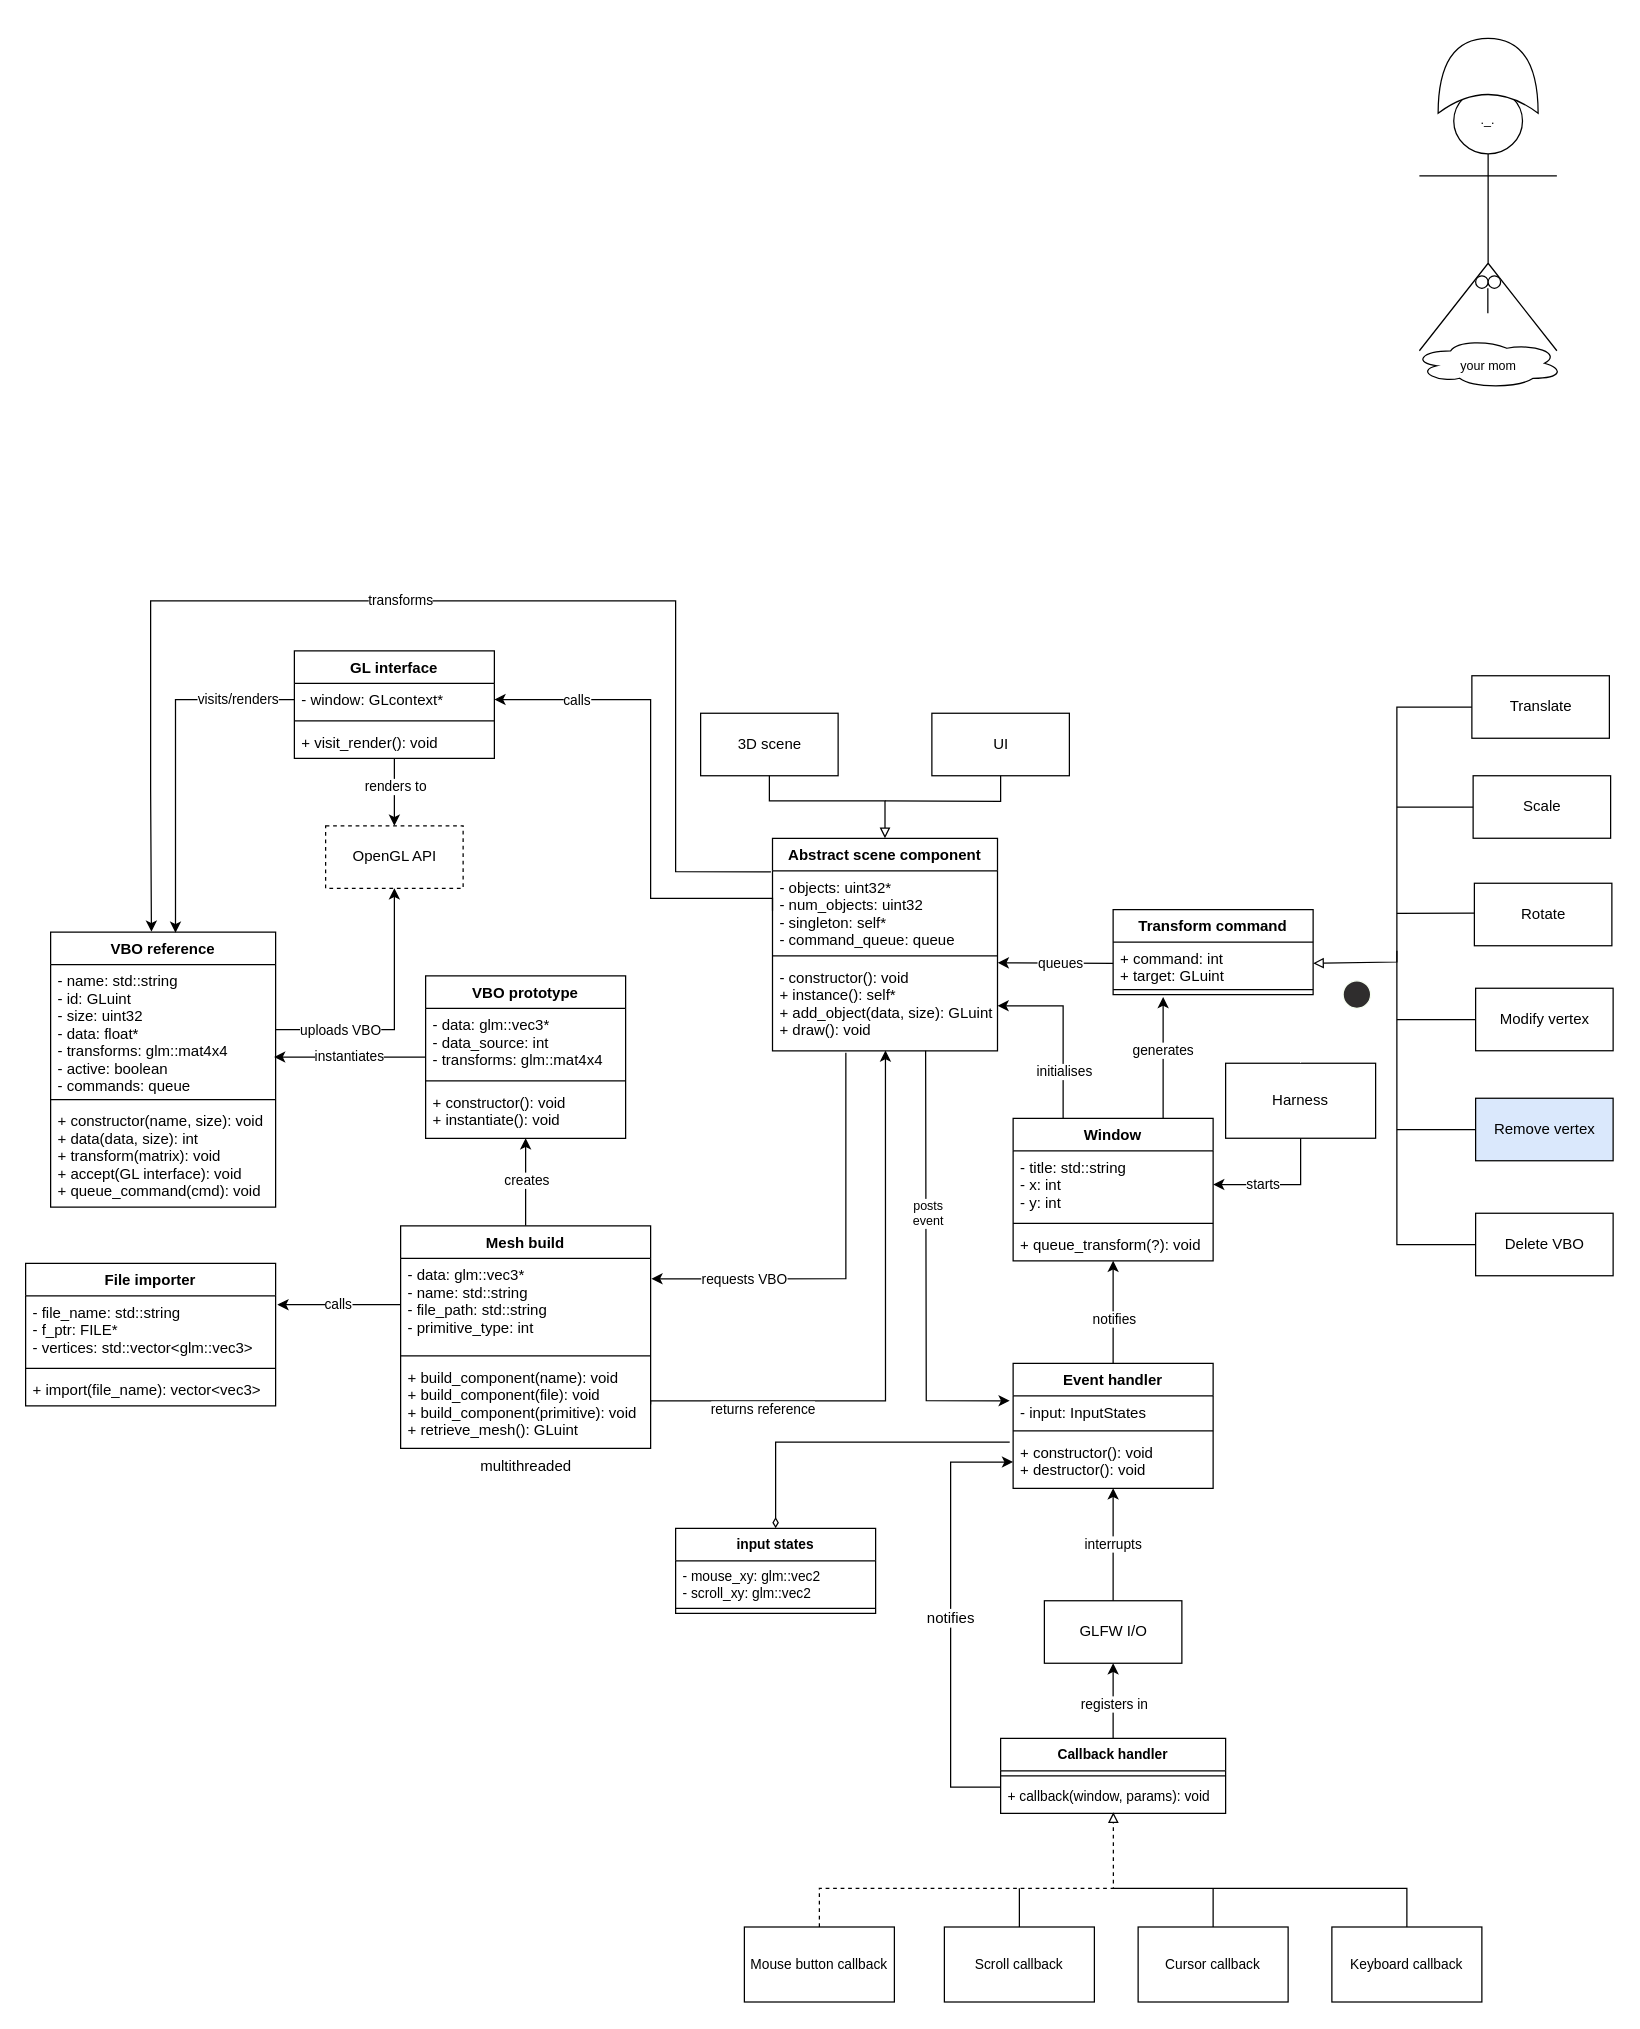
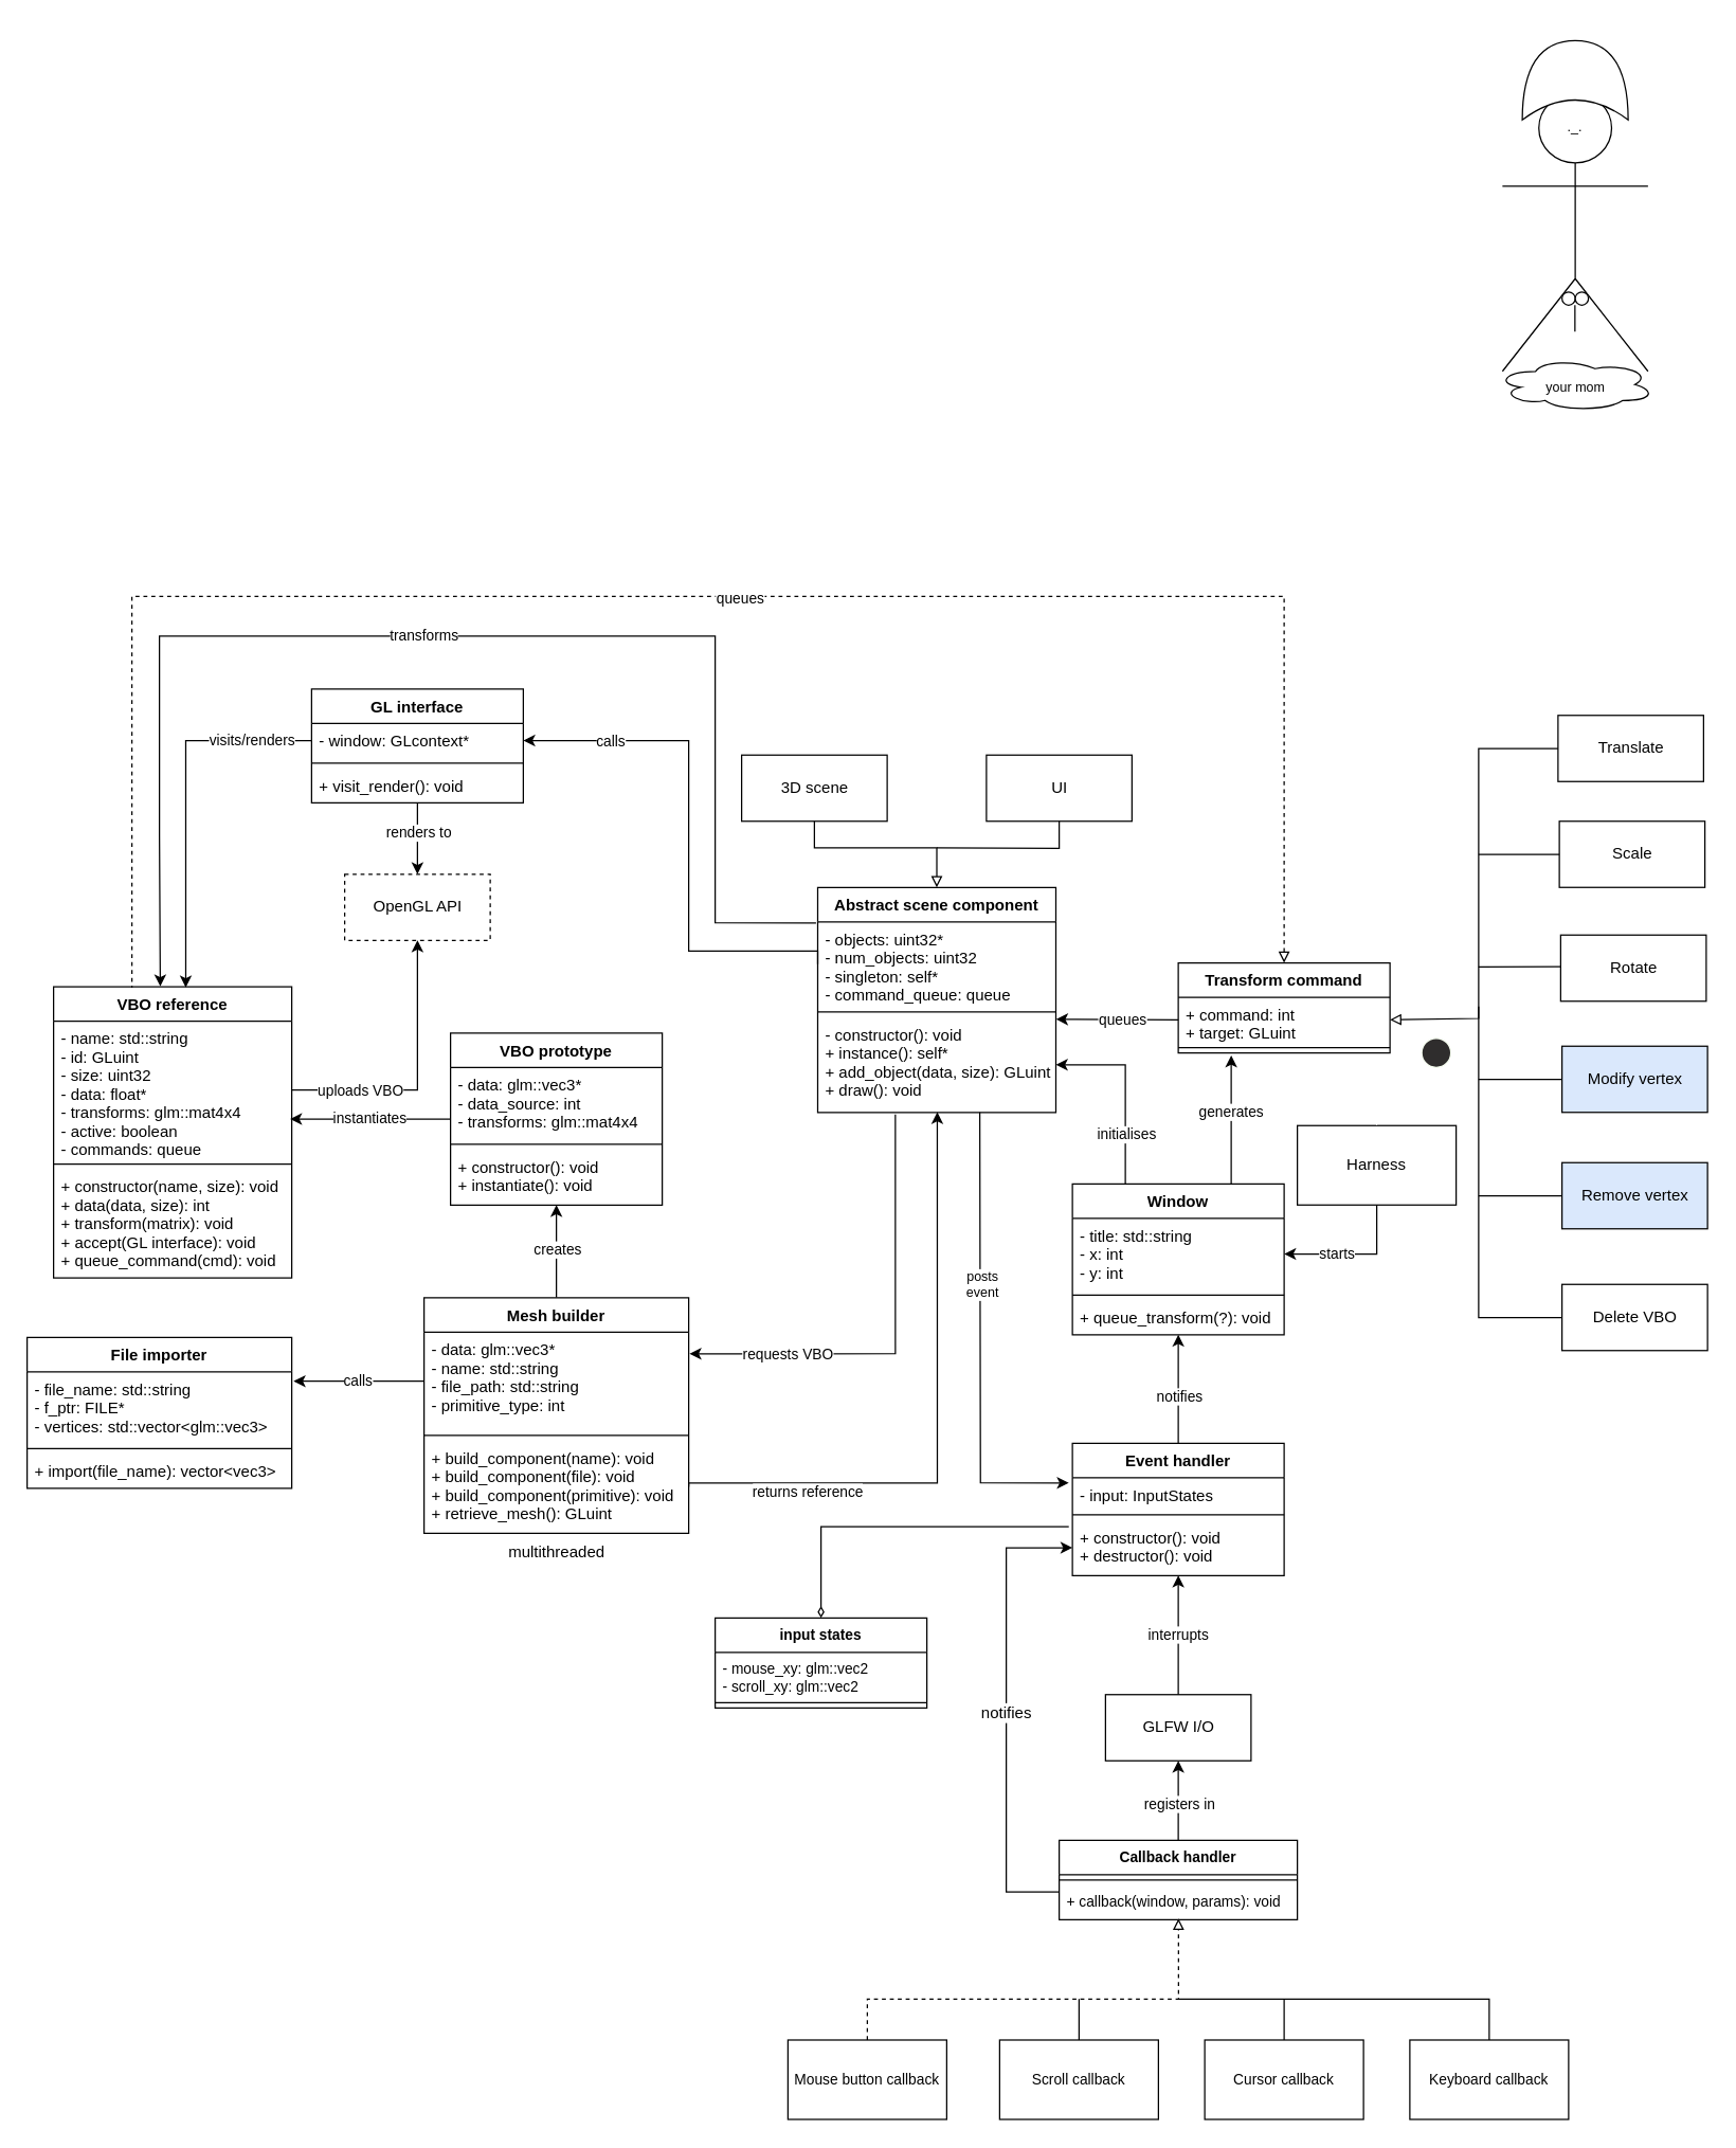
+ <mxCell id="93" value="" style="endArrow=none;html=1;rounded=0;fontSize=12;startSize=6;endSize=6;sourcePerimeterSpacing=0;targetPerimeterSpacing=0;entryX=0.329;entryY=0.004;entryDx=0;entryDy=0;entryPerimeter=0;edgeStyle=orthogonalEdgeStyle;exitX=0.5;exitY=0;exitDx=0;exitDy=0;startArrow=block;startFill=0;endFill=0;dashed=1;" parent="1" source="32" target="6" edge="1"><mxGeometry width="50" height="50" relative="1" as="geometry"><mxPoint x="970" y="720" as="sourcePoint" /><mxPoint x="510" y="350" as="targetPoint" /><Array as="points"><mxPoint x="970" y="450" /><mxPoint x="99" y="450" /></Array></mxGeometry></mxCell>
+ <mxCell id="94" value="&lt;font style=&quot;font-size: 11px;&quot;&gt;queues&lt;/font&gt;" style="edgeLabel;html=1;align=center;verticalAlign=middle;resizable=0;points=[];fontSize=16;" parent="93" vertex="1" connectable="0"><mxGeometry x="-0.046" y="-1" relative="1" as="geometry"><mxPoint as="offset" /></mxGeometry></mxCell>
- <mxCell id="23" value="Modify vertex" style="html=1;" parent="19" vertex="1"><mxGeometry x="300" y="250" width="110" height="50" as="geometry" /></mxCell>
+ <mxCell id="23" value="Modify vertex" style="html=1;fillColor=#dae8fc;" parent="19" vertex="1"><mxGeometry x="300" y="250" width="110" height="50" as="geometry" /></mxCell>
- <mxCell id="66" value="Mesh build" style="swimlane;fontStyle=1;align=center;verticalAlign=top;childLayout=stackLayout;horizontal=1;startSize=26;horizontalStack=0;resizeParent=1;resizeParentMax=0;resizeLast=0;collapsible=1;marginBottom=0;" parent="65" vertex="1"><mxGeometry width="200" height="178" as="geometry" /></mxCell>
+ <mxCell id="66" value="Mesh builder" style="swimlane;fontStyle=1;align=center;verticalAlign=top;childLayout=stackLayout;horizontal=1;startSize=26;horizontalStack=0;resizeParent=1;resizeParentMax=0;resizeLast=0;collapsible=1;marginBottom=0;" parent="65" vertex="1"><mxGeometry width="200" height="178" as="geometry" /></mxCell>
